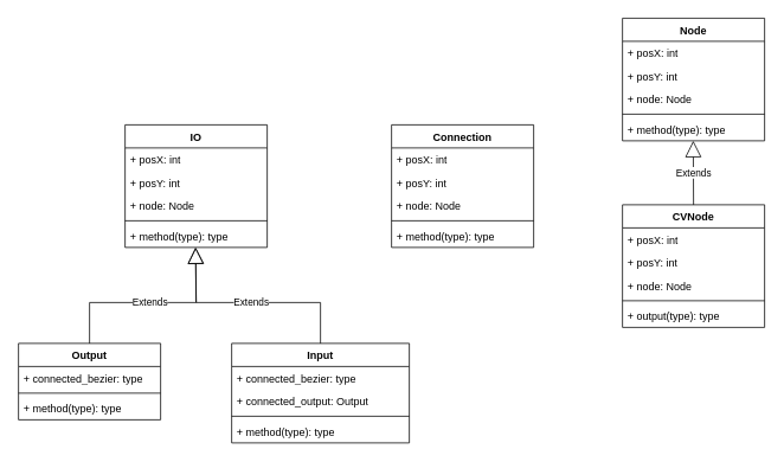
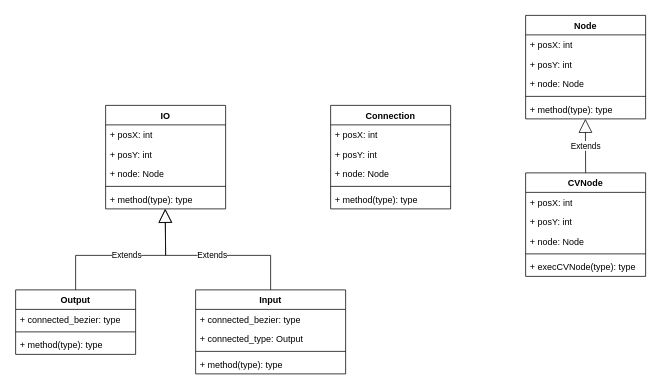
- <mxCell id="36" value="+ output(type): type" style="text;strokeColor=none;fillColor=none;align=left;verticalAlign=top;spacingLeft=4;spacingRight=4;overflow=hidden;rotatable=0;points=[[0,0.5],[1,0.5]];portConstraint=eastwest;whiteSpace=wrap;html=1;" parent="31" vertex="1"><mxGeometry y="112" width="160" height="26" as="geometry" /></mxCell>
+ <mxCell id="36" value="+ execCVNode(type): type" style="text;strokeColor=none;fillColor=none;align=left;verticalAlign=top;spacingLeft=4;spacingRight=4;overflow=hidden;rotatable=0;points=[[0,0.5],[1,0.5]];portConstraint=eastwest;whiteSpace=wrap;html=1;" parent="31" vertex="1"><mxGeometry y="112" width="160" height="26" as="geometry" /></mxCell>
- <mxCell id="8" value="+ connected_output: Output" style="text;strokeColor=none;fillColor=none;align=left;verticalAlign=top;spacingLeft=4;spacingRight=4;overflow=hidden;rotatable=0;points=[[0,0.5],[1,0.5]];portConstraint=eastwest;whiteSpace=wrap;html=1;" parent="6" vertex="1"><mxGeometry y="52" width="200" height="26" as="geometry" /></mxCell>
+ <mxCell id="8" value="+ connected_type: Output" style="text;strokeColor=none;fillColor=none;align=left;verticalAlign=top;spacingLeft=4;spacingRight=4;overflow=hidden;rotatable=0;points=[[0,0.5],[1,0.5]];portConstraint=eastwest;whiteSpace=wrap;html=1;" parent="6" vertex="1"><mxGeometry y="52" width="200" height="26" as="geometry" /></mxCell>
